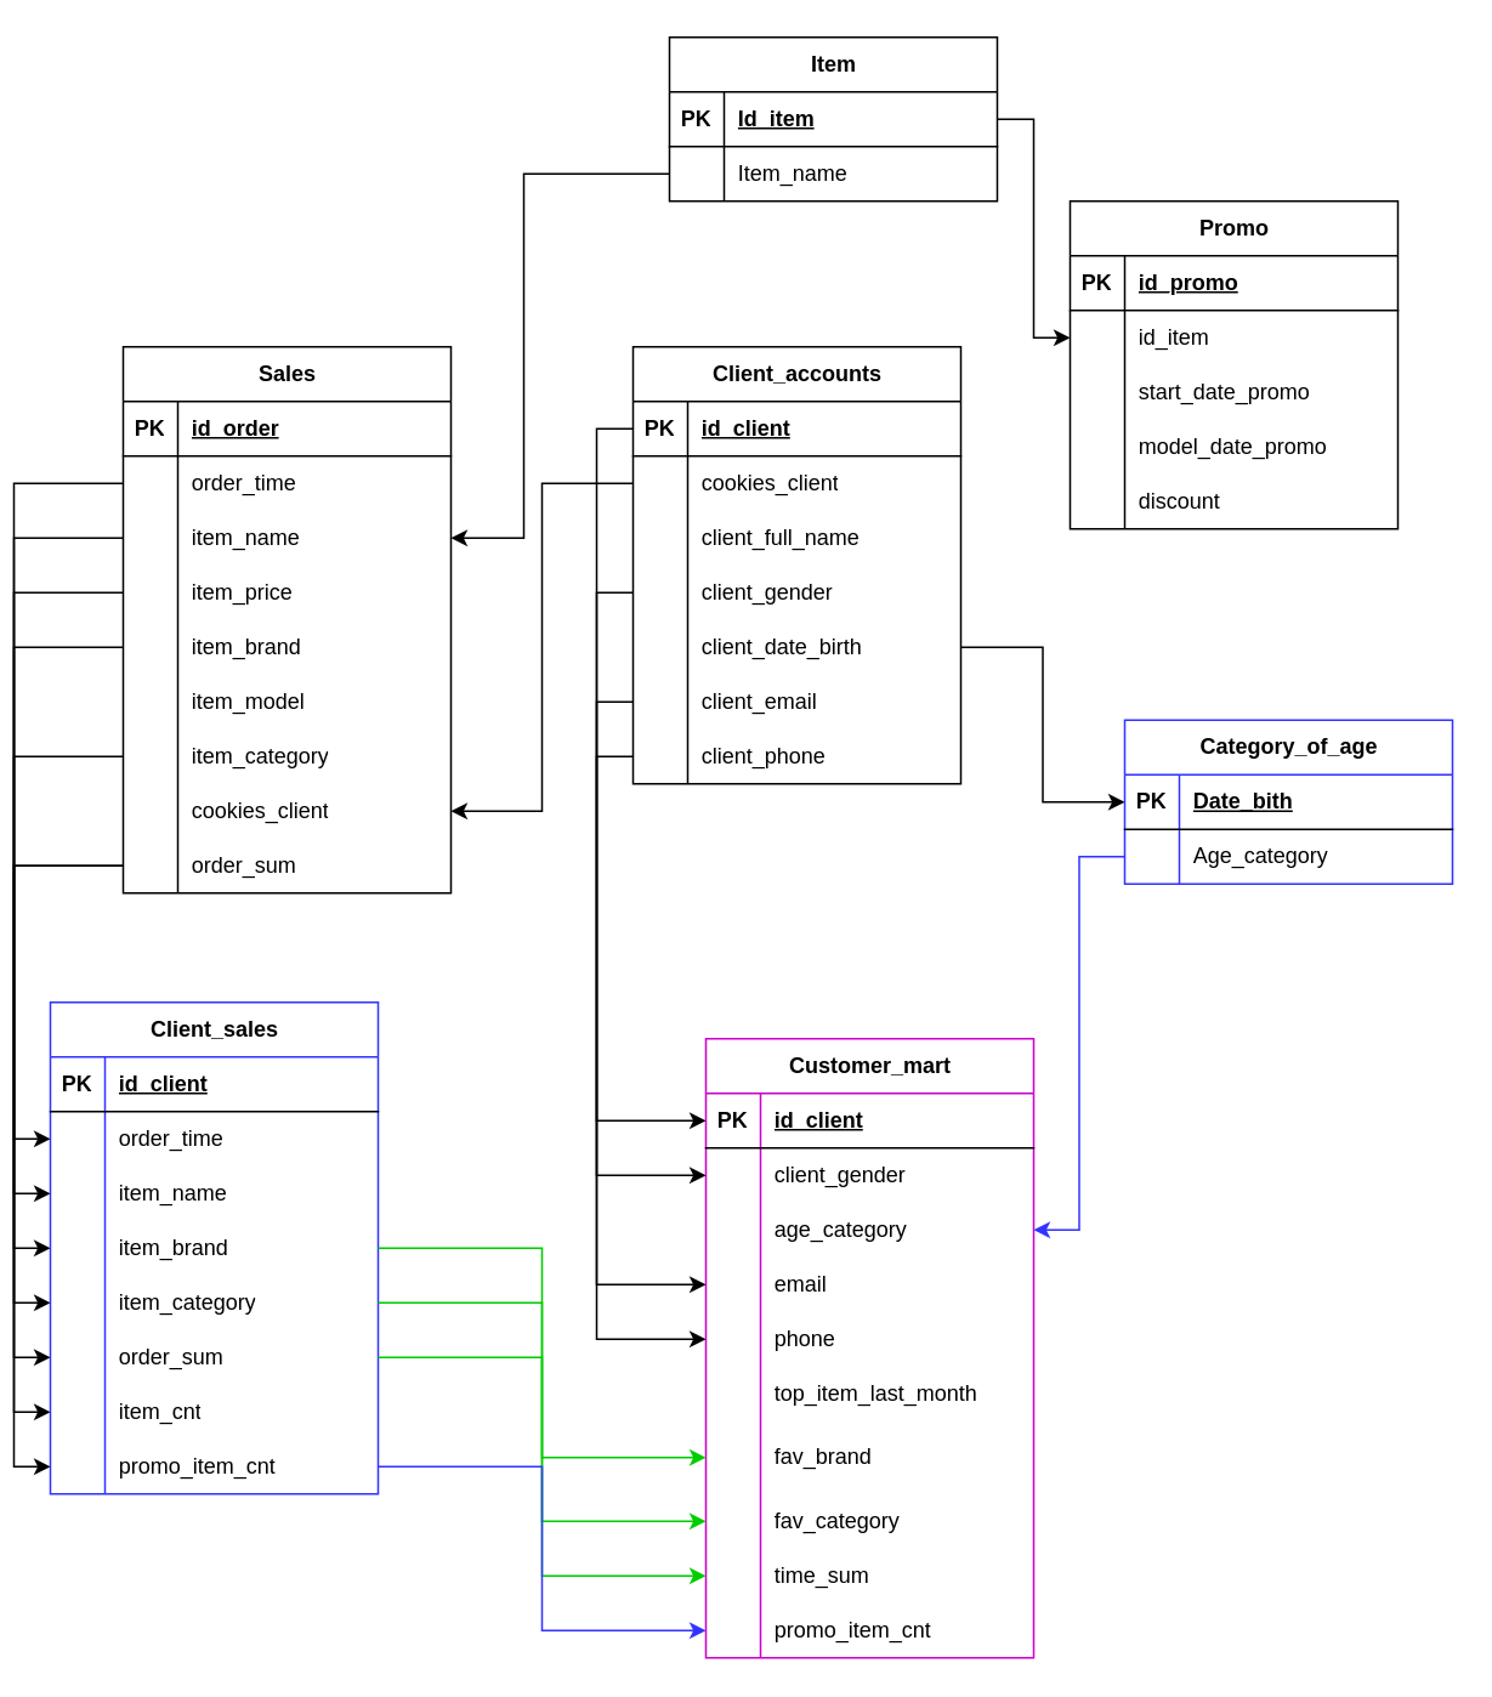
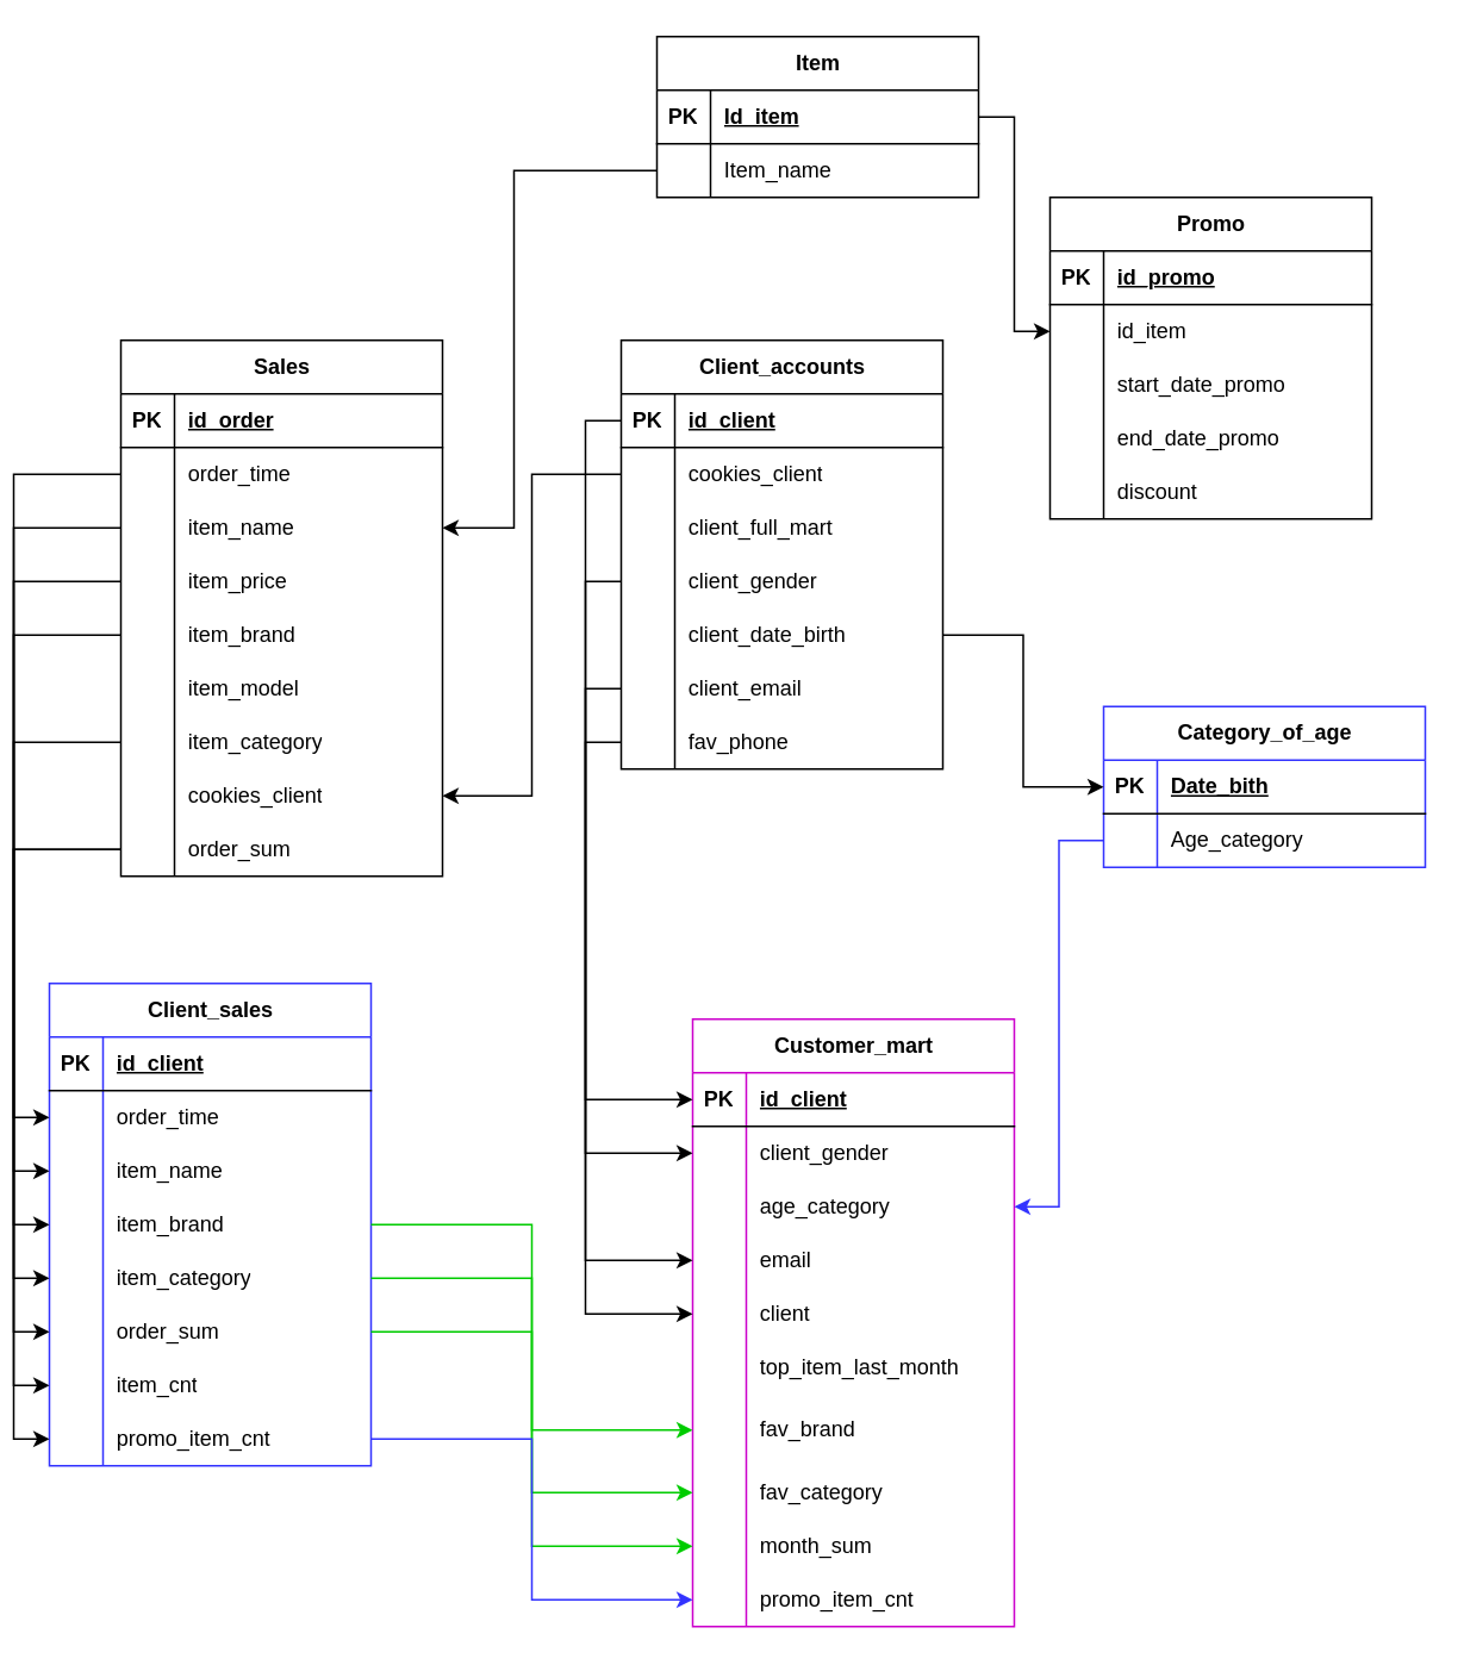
- <mxCell id="64" value="model_date_promo" style="shape=partialRectangle;connectable=0;fillColor=none;top=0;left=0;bottom=0;right=0;align=left;spacingLeft=6;overflow=hidden;whiteSpace=wrap;html=1;" parent="62" vertex="1"><mxGeometry x="30" width="150" height="30" as="geometry"><mxRectangle width="150" height="30" as="alternateBounds" /></mxGeometry></mxCell>
+ <mxCell id="64" value="end_date_promo" style="shape=partialRectangle;connectable=0;fillColor=none;top=0;left=0;bottom=0;right=0;align=left;spacingLeft=6;overflow=hidden;whiteSpace=wrap;html=1;" parent="62" vertex="1"><mxGeometry x="30" width="150" height="30" as="geometry"><mxRectangle width="150" height="30" as="alternateBounds" /></mxGeometry></mxCell>
- <mxCell id="39" value="client_full_name" style="shape=partialRectangle;connectable=0;fillColor=none;top=0;left=0;bottom=0;right=0;align=left;spacingLeft=6;overflow=hidden;whiteSpace=wrap;html=1;" parent="37" vertex="1"><mxGeometry x="30" width="150" height="30" as="geometry"><mxRectangle width="150" height="30" as="alternateBounds" /></mxGeometry></mxCell>
+ <mxCell id="39" value="client_full_mart" style="shape=partialRectangle;connectable=0;fillColor=none;top=0;left=0;bottom=0;right=0;align=left;spacingLeft=6;overflow=hidden;whiteSpace=wrap;html=1;" parent="37" vertex="1"><mxGeometry x="30" width="150" height="30" as="geometry"><mxRectangle width="150" height="30" as="alternateBounds" /></mxGeometry></mxCell>
- <mxCell id="51" value="client_phone" style="shape=partialRectangle;connectable=0;fillColor=none;top=0;left=0;bottom=0;right=0;align=left;spacingLeft=6;overflow=hidden;whiteSpace=wrap;html=1;" parent="49" vertex="1"><mxGeometry x="30" width="150" height="30" as="geometry"><mxRectangle width="150" height="30" as="alternateBounds" /></mxGeometry></mxCell>
+ <mxCell id="51" value="fav_phone" style="shape=partialRectangle;connectable=0;fillColor=none;top=0;left=0;bottom=0;right=0;align=left;spacingLeft=6;overflow=hidden;whiteSpace=wrap;html=1;" parent="49" vertex="1"><mxGeometry x="30" width="150" height="30" as="geometry"><mxRectangle width="150" height="30" as="alternateBounds" /></mxGeometry></mxCell>
- <mxCell id="83" value="phone" style="shape=partialRectangle;connectable=0;fillColor=none;top=0;left=0;bottom=0;right=0;align=left;spacingLeft=6;overflow=hidden;whiteSpace=wrap;html=1;" parent="81" vertex="1"><mxGeometry x="30" width="150" height="30" as="geometry"><mxRectangle width="150" height="30" as="alternateBounds" /></mxGeometry></mxCell>
+ <mxCell id="83" value="client" style="shape=partialRectangle;connectable=0;fillColor=none;top=0;left=0;bottom=0;right=0;align=left;spacingLeft=6;overflow=hidden;whiteSpace=wrap;html=1;" parent="81" vertex="1"><mxGeometry x="30" width="150" height="30" as="geometry"><mxRectangle width="150" height="30" as="alternateBounds" /></mxGeometry></mxCell>
- <mxCell id="95" value="time_sum" style="shape=partialRectangle;connectable=0;fillColor=none;top=0;left=0;bottom=0;right=0;align=left;spacingLeft=6;overflow=hidden;whiteSpace=wrap;html=1;" parent="93" vertex="1"><mxGeometry x="30" width="150" height="30" as="geometry"><mxRectangle width="150" height="30" as="alternateBounds" /></mxGeometry></mxCell>
+ <mxCell id="95" value="month_sum" style="shape=partialRectangle;connectable=0;fillColor=none;top=0;left=0;bottom=0;right=0;align=left;spacingLeft=6;overflow=hidden;whiteSpace=wrap;html=1;" parent="93" vertex="1"><mxGeometry x="30" width="150" height="30" as="geometry"><mxRectangle width="150" height="30" as="alternateBounds" /></mxGeometry></mxCell>
